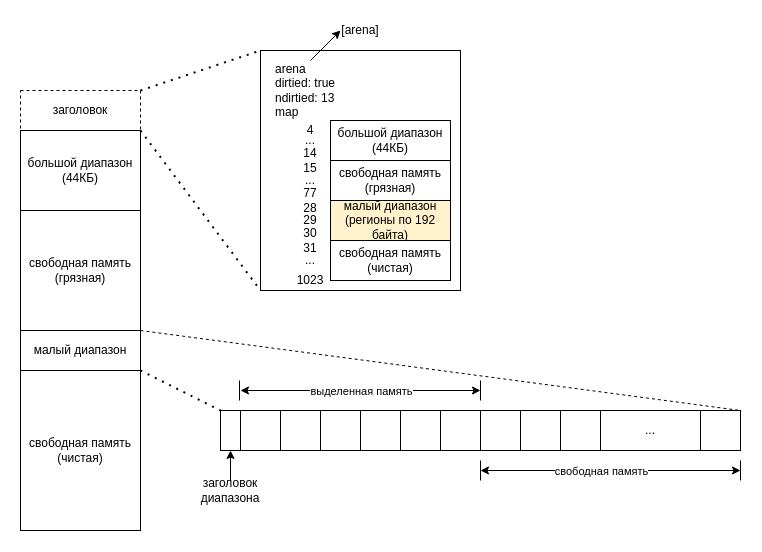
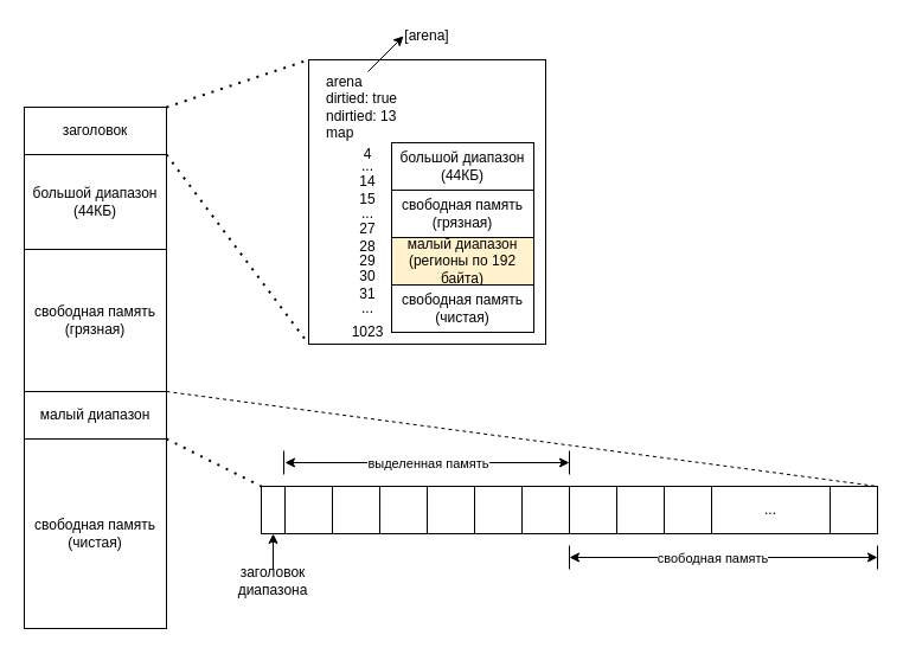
- <mxCell id="2" value="заголовок" style="rounded=0;whiteSpace=wrap;html=1;dashed=1;" vertex="1" parent="1"><mxGeometry x="20" y="90" width="120" height="40" as="geometry" /></mxCell>
+ <mxCell id="2" value="заголовок" style="rounded=0;whiteSpace=wrap;html=1;" vertex="1" parent="1"><mxGeometry x="20" y="90" width="120" height="40" as="geometry" /></mxCell>
- <mxCell id="16" value="&lt;div&gt;77&lt;/div&gt;&lt;div&gt;28&lt;br&gt;&lt;/div&gt;" style="text;html=1;strokeColor=none;fillColor=none;align=center;verticalAlign=middle;whiteSpace=wrap;rounded=0;" vertex="1" parent="1"><mxGeometry x="290" y="190" width="40" height="20" as="geometry" /></mxCell>
+ <mxCell id="16" value="&lt;div&gt;27&lt;/div&gt;&lt;div&gt;28&lt;br&gt;&lt;/div&gt;" style="text;html=1;strokeColor=none;fillColor=none;align=center;verticalAlign=middle;whiteSpace=wrap;rounded=0;" vertex="1" parent="1"><mxGeometry x="290" y="190" width="40" height="20" as="geometry" /></mxCell>
